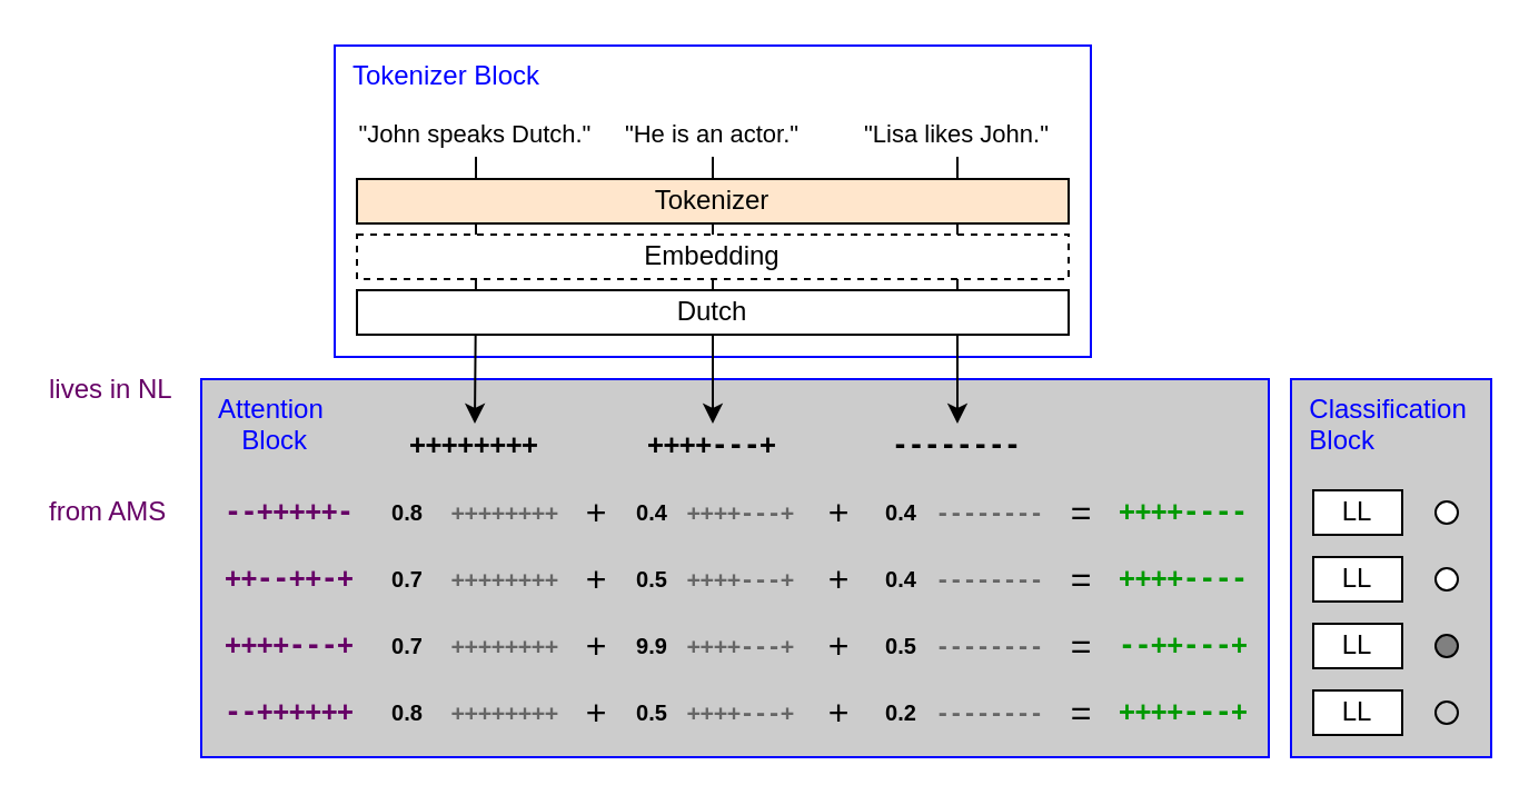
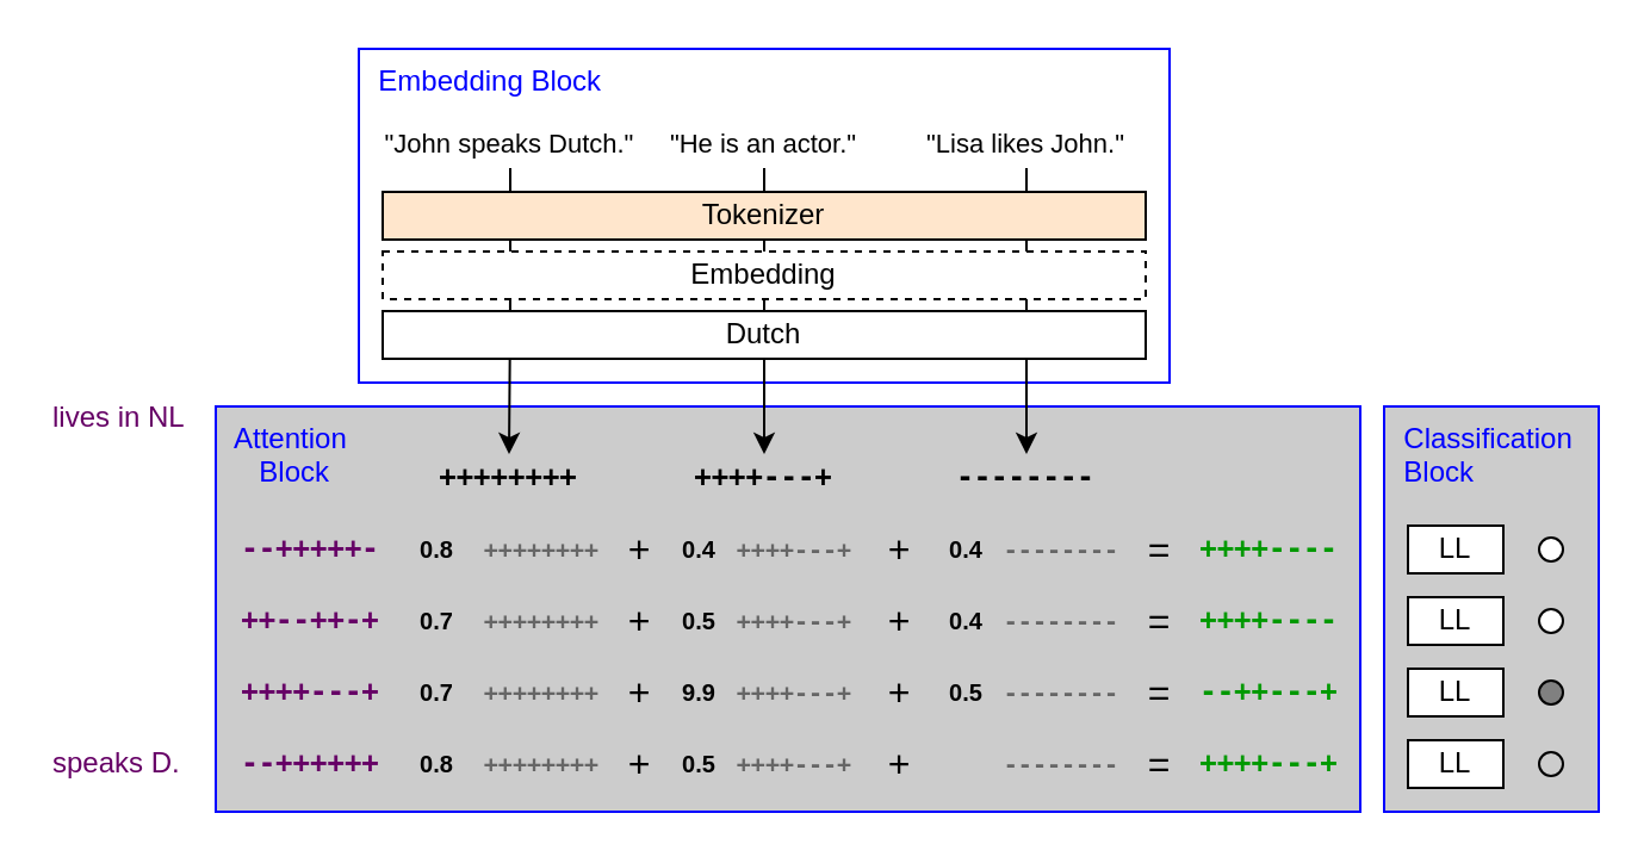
- <mxCell id="3" value="&lt;font color=&quot;#0000ff&quot;&gt;&amp;nbsp; Tokenizer Block&lt;/font&gt;" style="rounded=0;whiteSpace=wrap;html=1;verticalAlign=top;align=left;strokeColor=#0000FF;" parent="1" vertex="1"><mxGeometry x="150" y="20" width="340" height="140" as="geometry" /></mxCell>
+ <mxCell id="3" value="&lt;font color=&quot;#0000ff&quot;&gt;&amp;nbsp; Embedding Block&lt;/font&gt;" style="rounded=0;whiteSpace=wrap;html=1;verticalAlign=top;align=left;strokeColor=#0000FF;" parent="1" vertex="1"><mxGeometry x="150" y="20" width="340" height="140" as="geometry" /></mxCell>
- <mxCell id="17" value="from AMS" style="text;html=1;strokeColor=none;fillColor=none;align=left;verticalAlign=middle;whiteSpace=wrap;rounded=0;fontColor=#660066;" parent="1" vertex="1"><mxGeometry x="20" y="220" width="60" height="20" as="geometry" /></mxCell>
+ <mxCell id="22" value="speaks D." style="text;html=1;strokeColor=none;fillColor=none;align=left;verticalAlign=middle;whiteSpace=wrap;rounded=0;fontColor=#660066;" parent="1" vertex="1"><mxGeometry x="20" y="310" width="60" height="20" as="geometry" /></mxCell>
- <mxCell id="34" value="&lt;p&gt;&lt;font style=&quot;font-size: 10px&quot;&gt;0.2&lt;/font&gt;&lt;/p&gt;" style="text;html=1;strokeColor=none;fillColor=none;align=center;verticalAlign=middle;whiteSpace=wrap;rounded=0;fontStyle=1;" parent="1" vertex="1"><mxGeometry x="395" y="310" width="20" height="20" as="geometry" /></mxCell>
